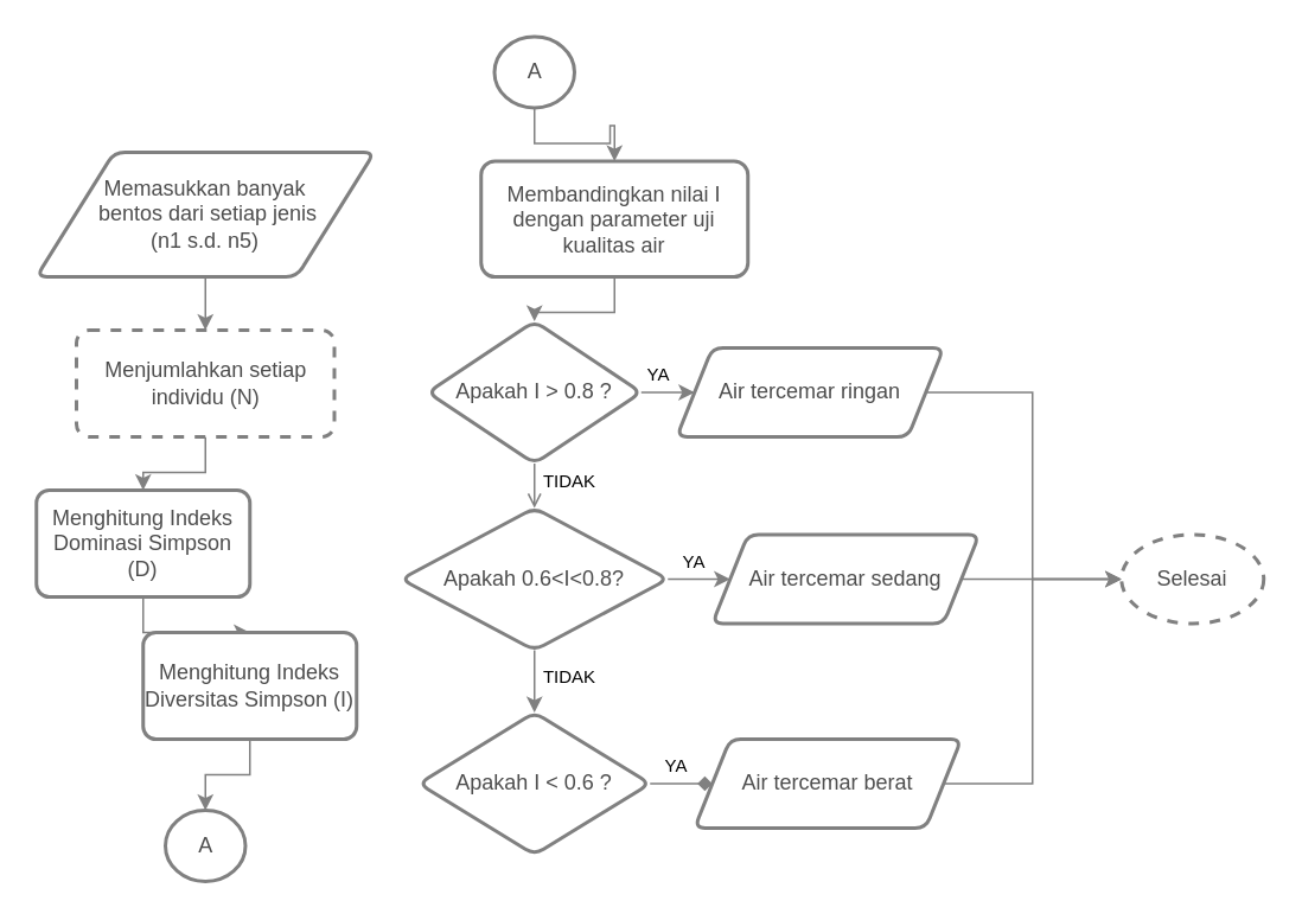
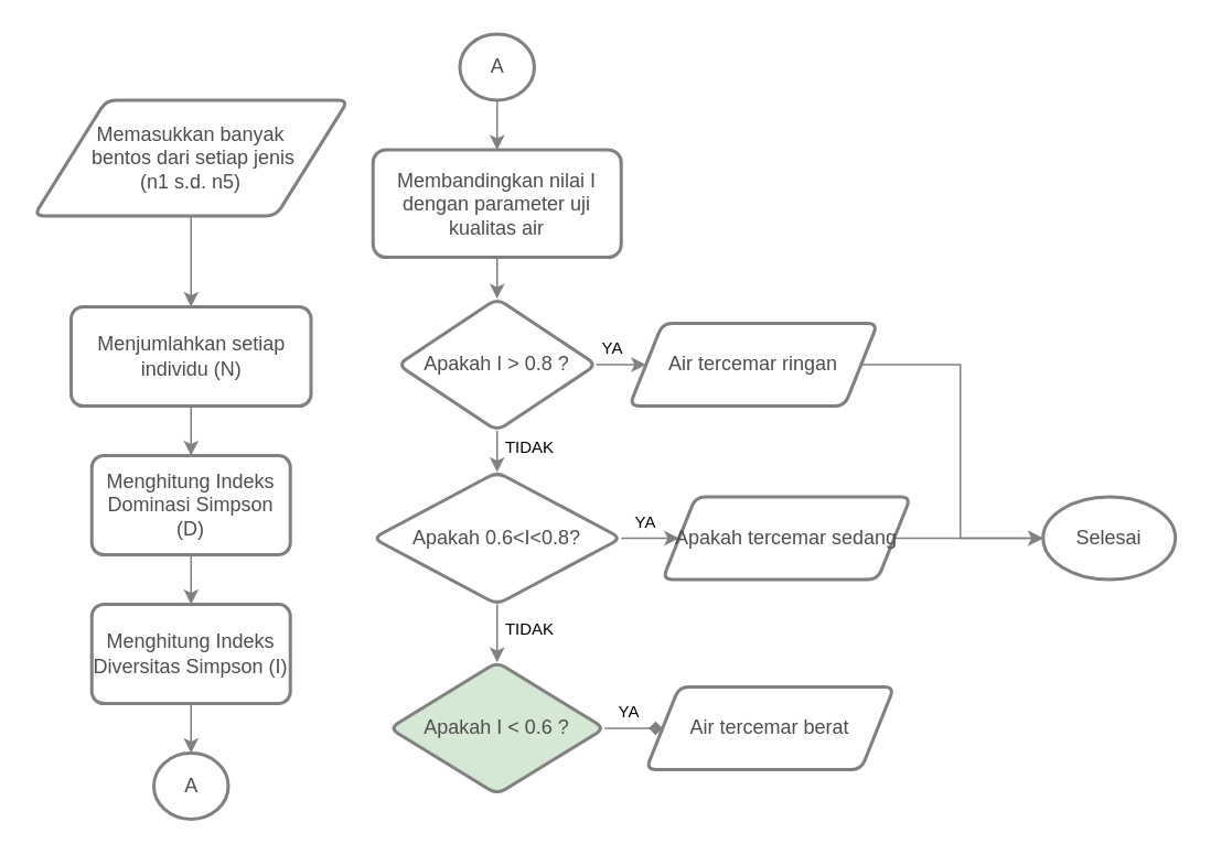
- <mxCell id="3" value="Memasukkan banyak&lt;br&gt;&amp;nbsp;bentos dari setiap jenis&lt;br&gt;(n1 s.d. n5)" style="shape=parallelogram;html=1;strokeWidth=2;perimeter=parallelogramPerimeter;whiteSpace=wrap;rounded=1;arcSize=12;size=0.23;strokeColor=#808080;fontColor=#4D4D4D;" vertex="1" parent="1"><mxGeometry x="20" y="85" width="190" height="70" as="geometry" /></mxCell>
+ <mxCell id="3" value="Memasukkan banyak&lt;br&gt;&amp;nbsp;bentos dari setiap jenis&lt;br&gt;(n1 s.d. n5)" style="shape=parallelogram;html=1;strokeWidth=2;perimeter=parallelogramPerimeter;whiteSpace=wrap;rounded=1;arcSize=12;size=0.23;strokeColor=#808080;fontColor=#4D4D4D;" vertex="1" parent="1"><mxGeometry x="20" y="60" width="190" height="70" as="geometry" /></mxCell>
- <mxCell id="11" value="Membandingkan nilai I dengan parameter uji kualitas air" style="whiteSpace=wrap;html=1;strokeColor=#808080;fontColor=#4D4D4D;rounded=1;strokeWidth=2;arcSize=12;" vertex="1" parent="1"><mxGeometry x="270" y="90" width="150" height="65" as="geometry" /></mxCell>
+ <mxCell id="11" value="Membandingkan nilai I dengan parameter uji kualitas air" style="whiteSpace=wrap;html=1;strokeColor=#808080;fontColor=#4D4D4D;rounded=1;strokeWidth=2;arcSize=12;" vertex="1" parent="1"><mxGeometry x="225" y="90" width="150" height="65" as="geometry" /></mxCell>
- <mxCell id="5" value="Menjumlahkan setiap individu (N)" style="rounded=1;whiteSpace=wrap;html=1;strokeColor=#808080;fontColor=#4D4D4D;strokeWidth=2;arcSize=12;dashed=1;" vertex="1" parent="1"><mxGeometry x="42.5" y="185" width="145" height="60" as="geometry" /></mxCell>
+ <mxCell id="5" value="Menjumlahkan setiap individu (N)" style="rounded=1;whiteSpace=wrap;html=1;strokeColor=#808080;fontColor=#4D4D4D;strokeWidth=2;arcSize=12;" vertex="1" parent="1"><mxGeometry x="42.5" y="185" width="145" height="60" as="geometry" /></mxCell>
- <mxCell id="12" value="" style="edgeStyle=orthogonalEdgeStyle;rounded=0;orthogonalLoop=1;jettySize=auto;html=1;strokeColor=#808080;fontColor=#4D4D4D;endArrow=open;" edge="1" parent="1" source="14" target="17"><mxGeometry relative="1" as="geometry" /></mxCell>
+ <mxCell id="12" value="" style="edgeStyle=orthogonalEdgeStyle;rounded=0;orthogonalLoop=1;jettySize=auto;html=1;strokeColor=#808080;fontColor=#4D4D4D;" edge="1" parent="1" source="14" target="17"><mxGeometry relative="1" as="geometry" /></mxCell>
- <mxCell id="7" value="Menghitung Indeks Dominasi Simpson (D)" style="whiteSpace=wrap;html=1;strokeColor=#808080;fontColor=#4D4D4D;rounded=1;strokeWidth=2;arcSize=12;" vertex="1" parent="1"><mxGeometry x="20" y="275" width="120" height="60" as="geometry" /></mxCell>
+ <mxCell id="7" value="Menghitung Indeks Dominasi Simpson (D)" style="whiteSpace=wrap;html=1;strokeColor=#808080;fontColor=#4D4D4D;rounded=1;strokeWidth=2;arcSize=12;" vertex="1" parent="1"><mxGeometry x="55" y="275" width="120" height="60" as="geometry" /></mxCell>
- <mxCell id="27" value="Air tercemar sedang" style="shape=parallelogram;perimeter=parallelogramPerimeter;whiteSpace=wrap;html=1;fixedSize=1;strokeColor=#808080;fontColor=#4D4D4D;rounded=1;strokeWidth=2;arcSize=12;" vertex="1" parent="1"><mxGeometry x="400" y="300" width="150" height="50" as="geometry" /></mxCell>
+ <mxCell id="27" value="Apakah tercemar sedang" style="shape=parallelogram;perimeter=parallelogramPerimeter;whiteSpace=wrap;html=1;fixedSize=1;strokeColor=#808080;fontColor=#4D4D4D;rounded=1;strokeWidth=2;arcSize=12;" vertex="1" parent="1"><mxGeometry x="400" y="300" width="150" height="50" as="geometry" /></mxCell>
- <mxCell id="30" value="Selesai" style="ellipse;whiteSpace=wrap;html=1;strokeColor=#808080;fontColor=#4D4D4D;rounded=1;strokeWidth=2;arcSize=12;dashed=1;" vertex="1" parent="1"><mxGeometry x="630" y="300" width="80" height="50" as="geometry" /></mxCell>
+ <mxCell id="30" value="Selesai" style="ellipse;whiteSpace=wrap;html=1;strokeColor=#808080;fontColor=#4D4D4D;rounded=1;strokeWidth=2;arcSize=12;" vertex="1" parent="1"><mxGeometry x="630" y="300" width="80" height="50" as="geometry" /></mxCell>
- <mxCell id="9" value="Menghitung Indeks Diversitas Simpson (I)" style="whiteSpace=wrap;html=1;strokeColor=#808080;fontColor=#4D4D4D;rounded=1;strokeWidth=2;arcSize=12;" vertex="1" parent="1"><mxGeometry x="80" y="355" width="120" height="60" as="geometry" /></mxCell>
+ <mxCell id="9" value="Menghitung Indeks Diversitas Simpson (I)" style="whiteSpace=wrap;html=1;strokeColor=#808080;fontColor=#4D4D4D;rounded=1;strokeWidth=2;arcSize=12;" vertex="1" parent="1"><mxGeometry x="55" y="365" width="120" height="60" as="geometry" /></mxCell>
- <mxCell id="28" style="edgeStyle=orthogonalEdgeStyle;rounded=0;orthogonalLoop=1;jettySize=auto;html=1;entryX=0;entryY=0.5;entryDx=0;entryDy=0;strokeColor=#808080;fontColor=#4D4D4D;" edge="1" parent="1" source="29" target="30"><mxGeometry relative="1" as="geometry"><Array as="points"><mxPoint x="580" y="440" /><mxPoint x="580" y="325" /></Array></mxGeometry></mxCell>
- <mxCell id="23" value="Apakah I &amp;lt; 0.6 ?" style="rhombus;whiteSpace=wrap;html=1;strokeColor=#808080;fontColor=#4D4D4D;rounded=1;strokeWidth=2;arcSize=12;" vertex="1" parent="1"><mxGeometry x="235" y="400" width="130" height="80" as="geometry" /></mxCell>
+ <mxCell id="23" value="Apakah I &amp;lt; 0.6 ?" style="rhombus;whiteSpace=wrap;html=1;strokeColor=#808080;fontColor=#4D4D4D;rounded=1;strokeWidth=2;arcSize=12;fillColor=#d5e8d4;" vertex="1" parent="1"><mxGeometry x="235" y="400" width="130" height="80" as="geometry" /></mxCell>
